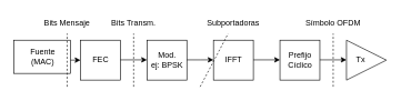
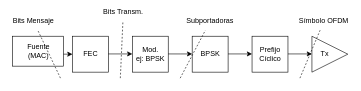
- <mxCell id="14" value="Bits Mensaje" style="text;html=1;strokeColor=none;fillColor=none;align=center;verticalAlign=middle;whiteSpace=wrap;rounded=0;" vertex="1" parent="1"><mxGeometry x="60" y="20" width="80" height="30" as="geometry" /></mxCell>
+ <mxCell id="14" value="Bits Mensaje" style="text;html=1;strokeColor=none;fillColor=none;align=center;verticalAlign=middle;whiteSpace=wrap;rounded=0;" vertex="1" parent="1"><mxGeometry x="15" y="20" width="80" height="30" as="geometry" /></mxCell>
- <mxCell id="16" value="Bits Transm." style="text;html=1;strokeColor=none;fillColor=none;align=center;verticalAlign=middle;whiteSpace=wrap;rounded=0;" vertex="1" parent="1"><mxGeometry x="160" y="20" width="80" height="30" as="geometry" /></mxCell>
+ <mxCell id="16" value="Bits Transm." style="text;html=1;strokeColor=none;fillColor=none;align=center;verticalAlign=middle;whiteSpace=wrap;rounded=0;" vertex="1" parent="1"><mxGeometry x="165" y="5" width="80" height="30" as="geometry" /></mxCell>
- <mxCell id="20" value="Símbolo OFDM" style="text;html=1;strokeColor=none;fillColor=none;align=center;verticalAlign=middle;whiteSpace=wrap;rounded=0;" vertex="1" parent="1"><mxGeometry x="450" y="20" width="100" height="30" as="geometry" /></mxCell>
+ <mxCell id="20" value="Símbolo OFDM" style="text;html=1;strokeColor=none;fillColor=none;align=center;verticalAlign=middle;whiteSpace=wrap;rounded=0;" vertex="1" parent="1"><mxGeometry x="490" y="20" width="100" height="30" as="geometry" /></mxCell>
- <mxCell id="3" value="IFFT" style="shadow=0;dashed=0;align=center;html=1;strokeWidth=1;shape=mxgraph.rtl.abstract.entity;container=1;collapsible=0;kind=sequential;drawPins=0;left=1;right=1;bottom=0;top=0;rightRot=180;leftArr=%3Ai;rightArr=%3Ao;" parent="1" vertex="1"><mxGeometry x="320" y="60" width="60" height="60" as="geometry" /></mxCell>
+ <mxCell id="3" value="BPSK" style="shadow=0;dashed=0;align=center;html=1;strokeWidth=1;shape=mxgraph.rtl.abstract.entity;container=1;collapsible=0;kind=sequential;drawPins=0;left=1;right=1;bottom=0;top=0;rightRot=180;leftArr=%3Ai;rightArr=%3Ao;" parent="1" vertex="1"><mxGeometry x="320" y="60" width="60" height="60" as="geometry" /></mxCell>
